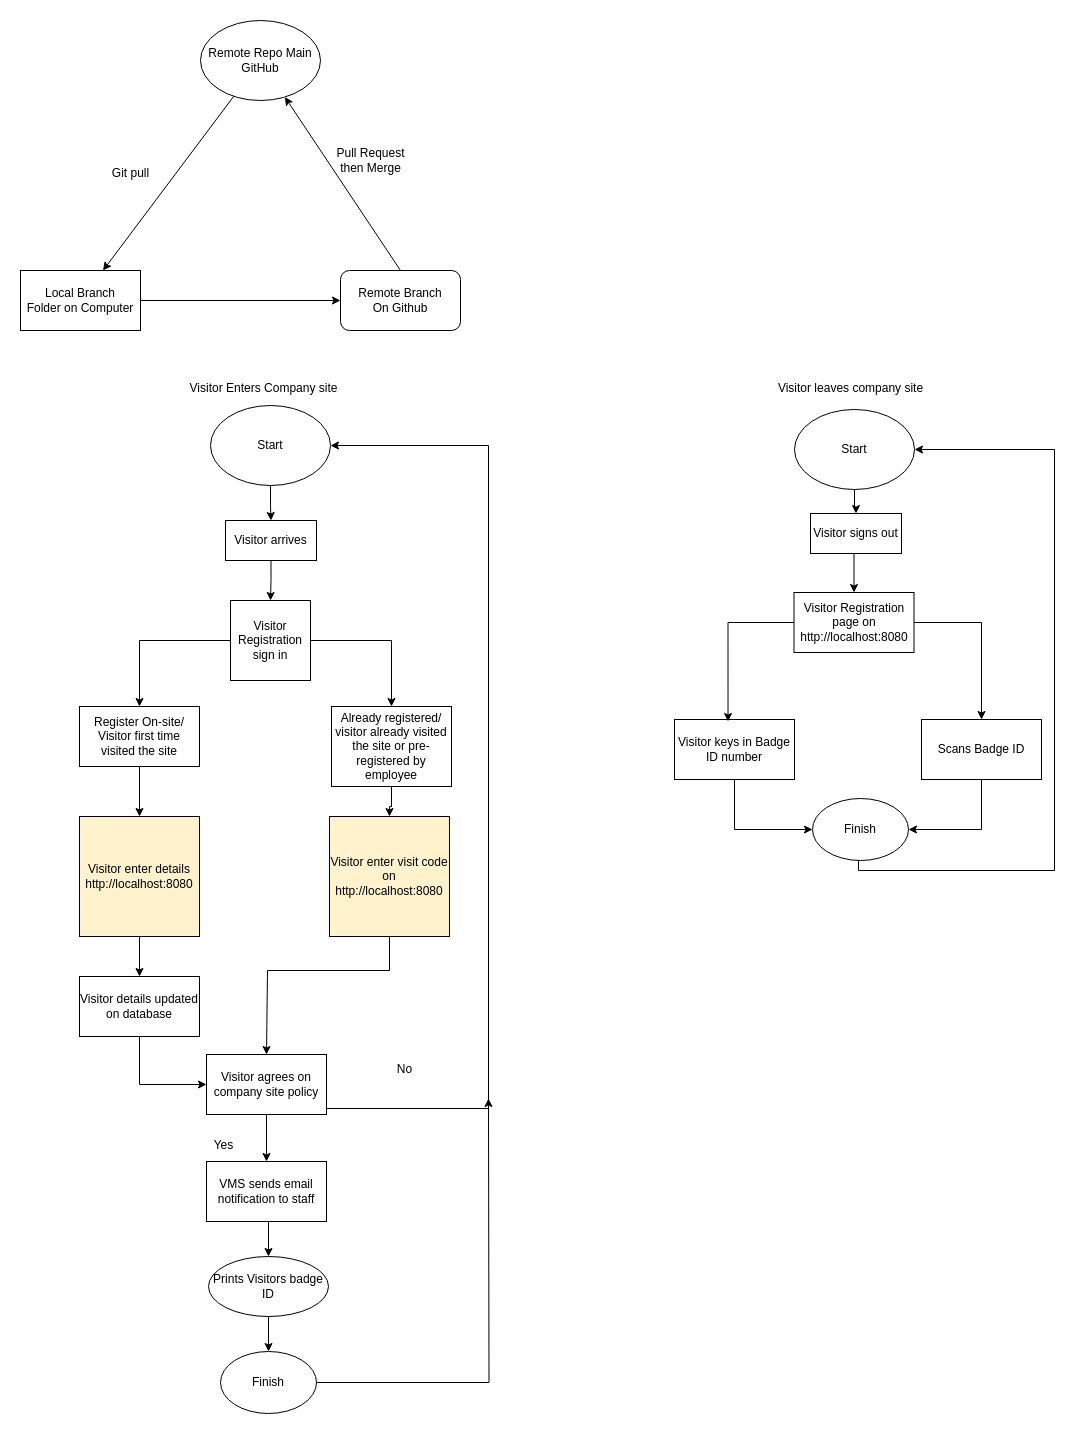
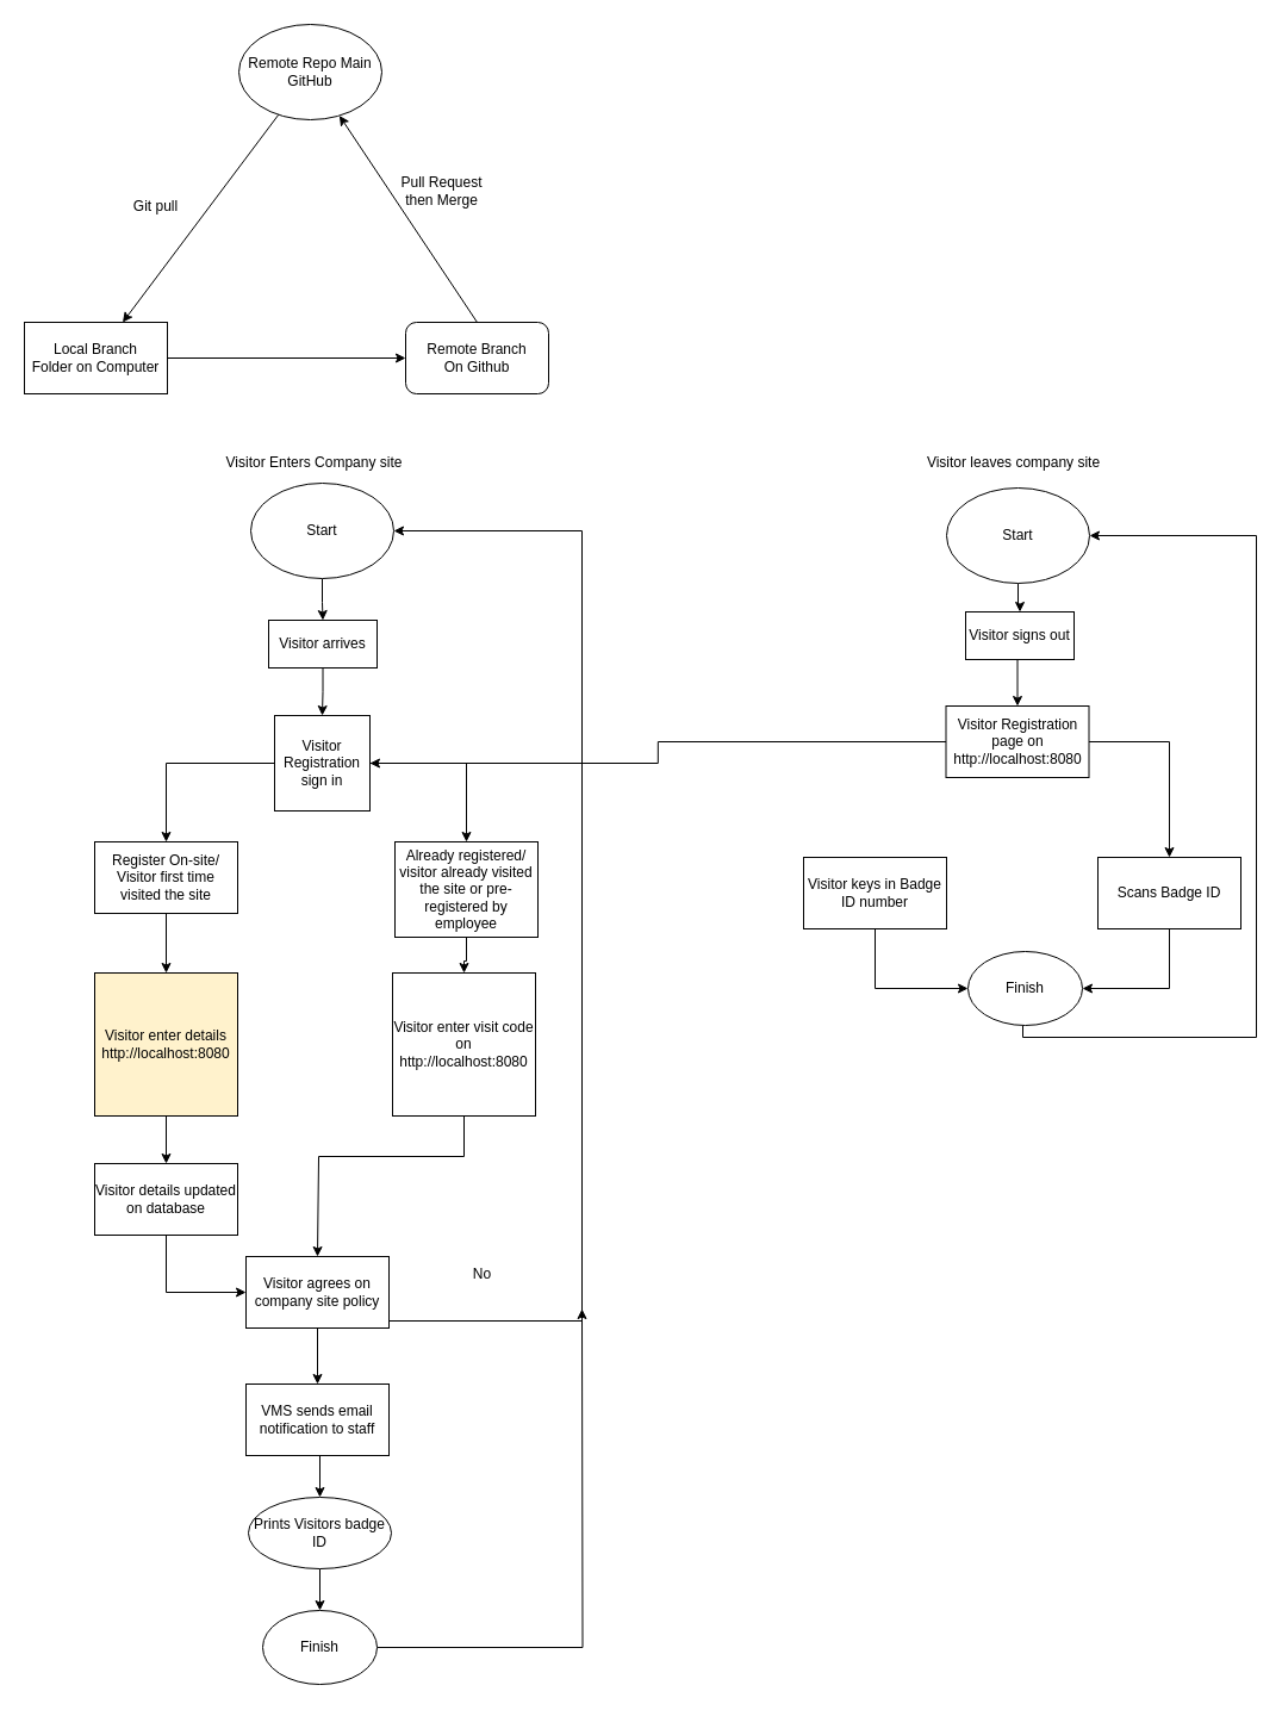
- <mxCell id="45" style="edgeStyle=orthogonalEdgeStyle;rounded=0;orthogonalLoop=1;jettySize=auto;html=1;entryX=0.446;entryY=0.033;entryDx=0;entryDy=0;entryPerimeter=0;exitX=0;exitY=0.5;exitDx=0;exitDy=0;" parent="1" source="47" target="38" edge="1"><mxGeometry relative="1" as="geometry" /></mxCell>
+ <mxCell id="45" style="edgeStyle=orthogonalEdgeStyle;rounded=0;orthogonalLoop=1;jettySize=auto;html=1;exitX=0;exitY=0.5;exitDx=0;exitDy=0;" parent="1" source="47" target="12" edge="1"><mxGeometry relative="1" as="geometry" /></mxCell>
- <mxCell id="25" value="&lt;div&gt;Visitor enter visit code on&lt;br&gt;&lt;/div&gt;&lt;div&gt;http://localhost:8080&lt;/div&gt;" style="whiteSpace=wrap;html=1;aspect=fixed;fillColor=#fff2cc;" parent="1" vertex="1"><mxGeometry x="329" y="816" width="120" height="120" as="geometry" /></mxCell>
+ <mxCell id="25" value="&lt;div&gt;Visitor enter visit code on&lt;br&gt;&lt;/div&gt;&lt;div&gt;http://localhost:8080&lt;/div&gt;" style="whiteSpace=wrap;html=1;aspect=fixed;" parent="1" vertex="1"><mxGeometry x="329" y="816" width="120" height="120" as="geometry" /></mxCell>
- <mxCell id="33" value="Yes" style="text;html=1;align=center;verticalAlign=middle;resizable=0;points=[];autosize=1;strokeColor=none;fillColor=none;" parent="1" vertex="1"><mxGeometry x="204" y="1132" width="38" height="26" as="geometry" /></mxCell>
